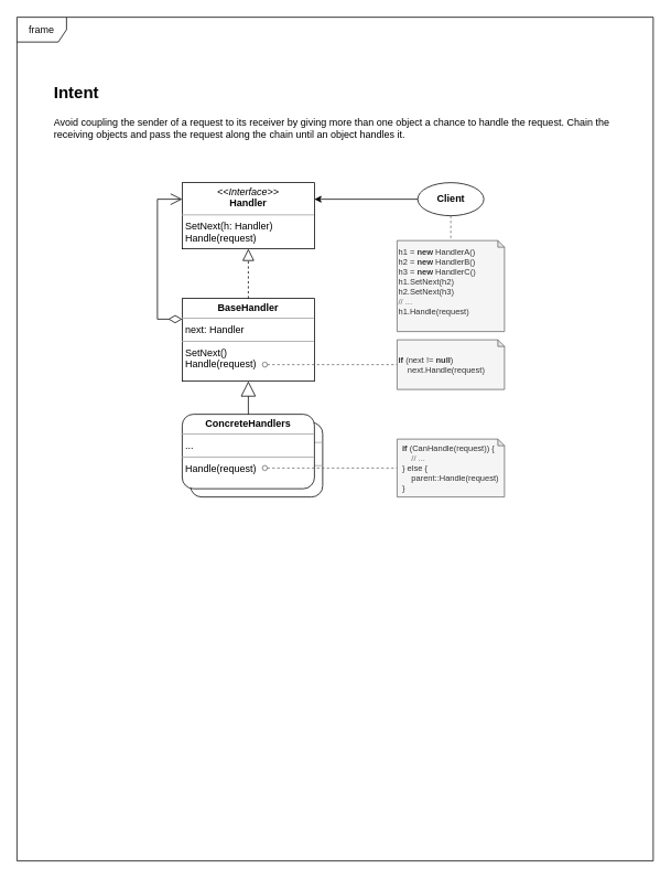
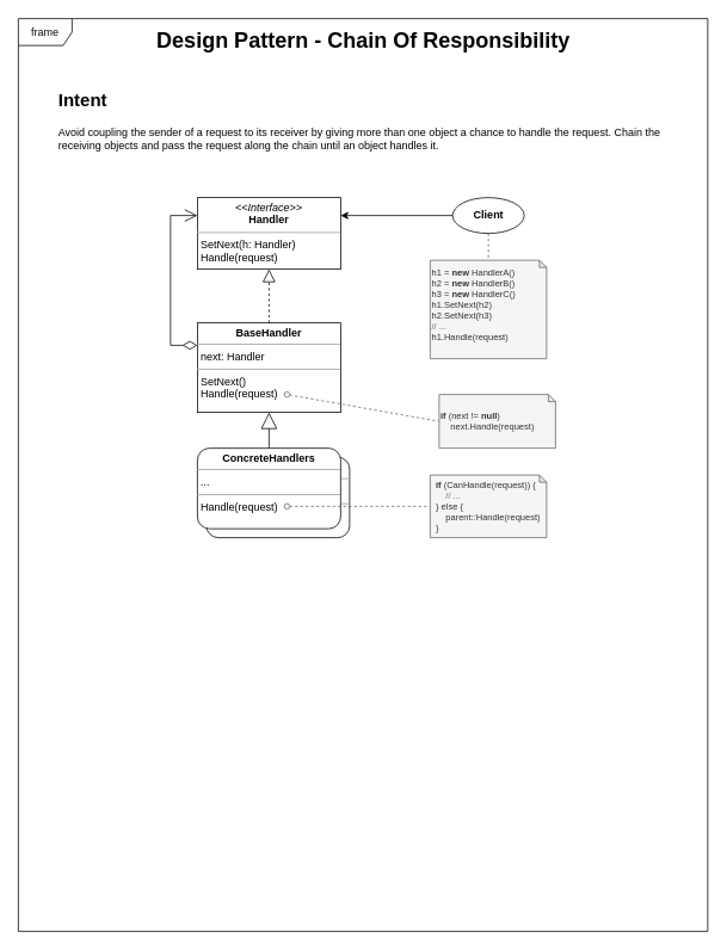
+ <mxCell id="7" value="&lt;b style=&quot;&quot;&gt;&lt;font style=&quot;font-size: 24px;&quot;&gt;Design Pattern - Chain Of Responsibility&lt;/font&gt;&lt;/b&gt;" style="text;html=1;align=center;verticalAlign=middle;resizable=0;points=[];autosize=1;strokeColor=none;fillColor=none;fontSize=16;" parent="1" vertex="1"><mxGeometry x="165" y="25" width="480" height="40" as="geometry" /></mxCell>
- <mxCell id="12" value="&lt;b&gt;if &lt;/b&gt;(next != &lt;b&gt;null&lt;/b&gt;)&lt;br&gt;&amp;nbsp; &amp;nbsp; next.Handle(request)" style="shape=note;whiteSpace=wrap;html=1;backgroundOutline=1;darkOpacity=0.05;size=8;fontSize=10;fillColor=#f5f5f5;fontColor=#333333;strokeColor=#666666;align=left;" parent="1" vertex="1"><mxGeometry x="480" y="410" width="130" height="60" as="geometry" /></mxCell>
+ <mxCell id="12" value="&lt;b&gt;if &lt;/b&gt;(next != &lt;b&gt;null&lt;/b&gt;)&lt;br&gt;&amp;nbsp; &amp;nbsp; next.Handle(request)" style="shape=note;whiteSpace=wrap;html=1;backgroundOutline=1;darkOpacity=0.05;size=8;fontSize=10;fillColor=#f5f5f5;fontColor=#333333;strokeColor=#666666;align=left;" parent="1" vertex="1"><mxGeometry x="490" y="440" width="130" height="60" as="geometry" /></mxCell>
